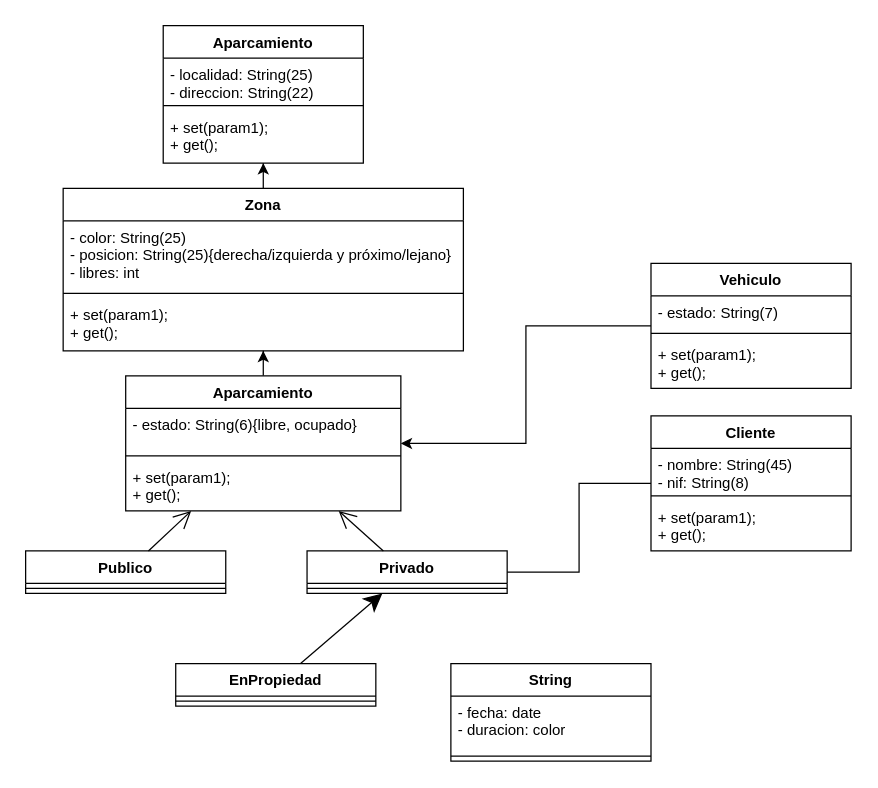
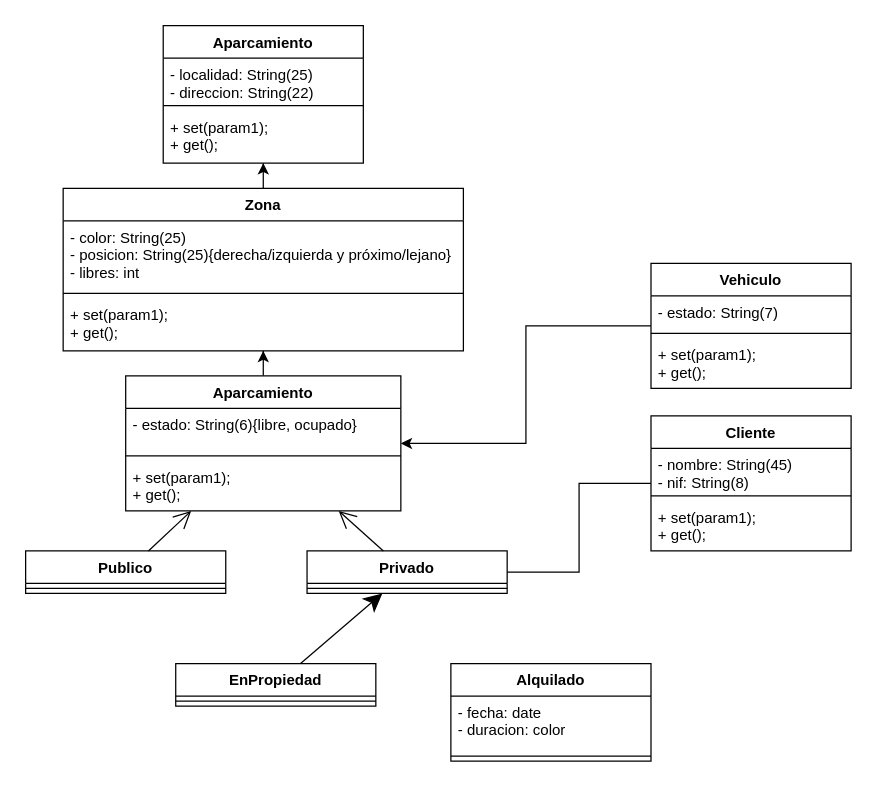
- <mxCell id="20" value="String" style="swimlane;fontStyle=1;align=center;verticalAlign=top;childLayout=stackLayout;horizontal=1;startSize=26;horizontalStack=0;resizeParent=1;resizeParentMax=0;resizeLast=0;collapsible=1;marginBottom=0;" vertex="1" parent="1"><mxGeometry x="360" y="530" width="160" height="78" as="geometry" /></mxCell>
+ <mxCell id="20" value="Alquilado" style="swimlane;fontStyle=1;align=center;verticalAlign=top;childLayout=stackLayout;horizontal=1;startSize=26;horizontalStack=0;resizeParent=1;resizeParentMax=0;resizeLast=0;collapsible=1;marginBottom=0;" vertex="1" parent="1"><mxGeometry x="360" y="530" width="160" height="78" as="geometry" /></mxCell>
